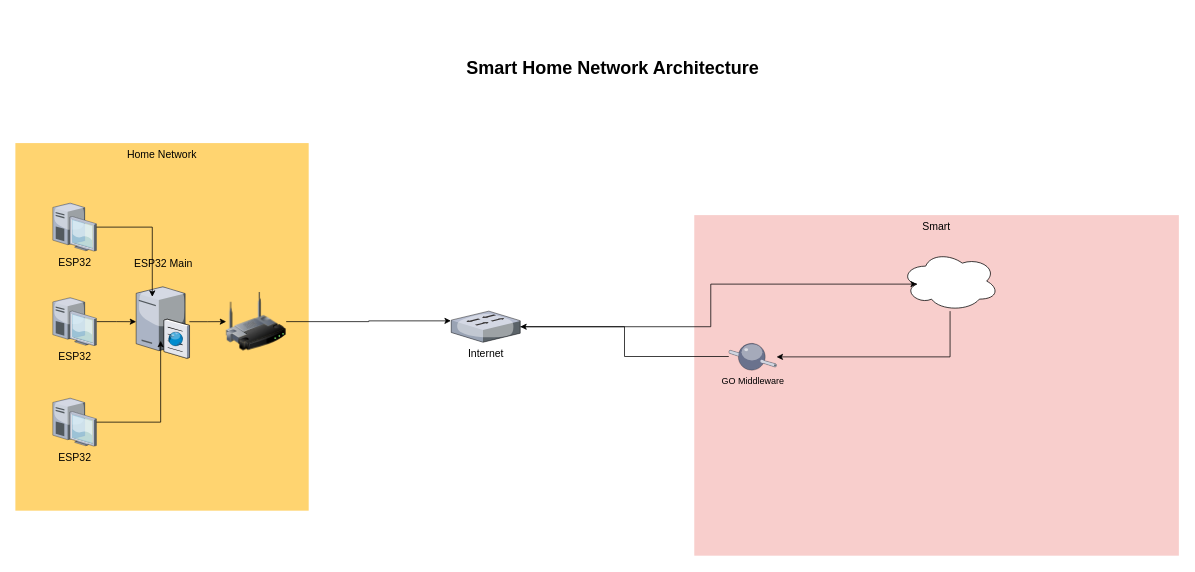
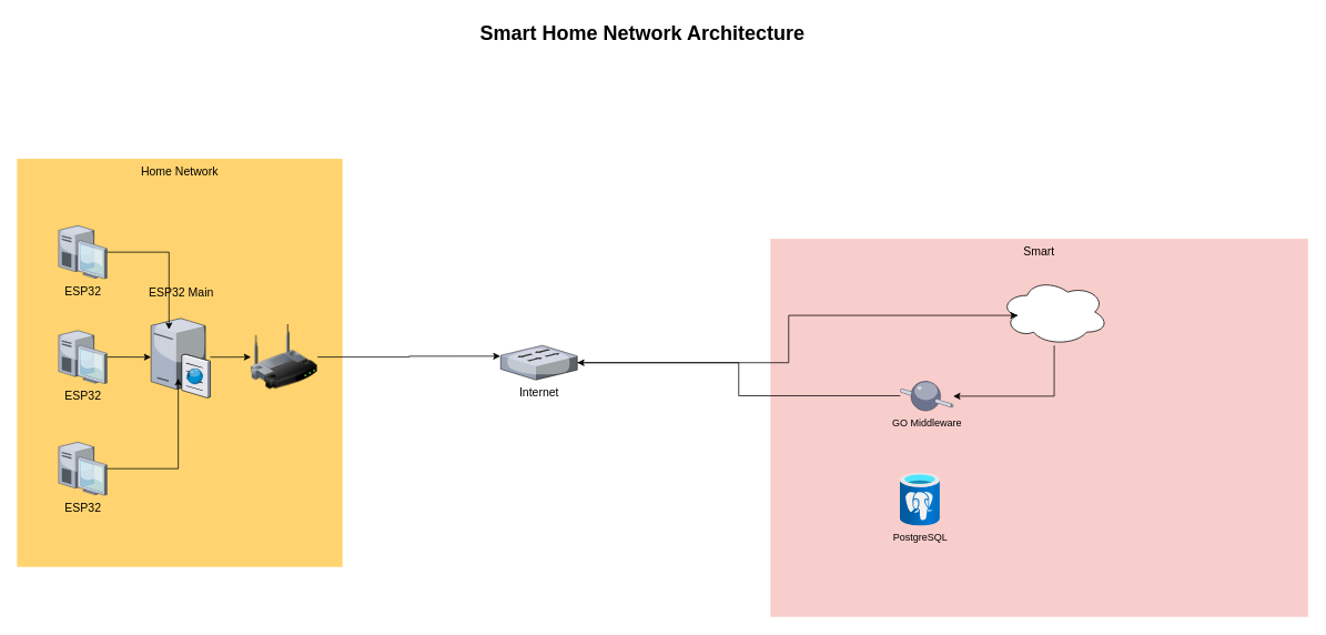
- <mxCell id="7" value="Smart Home Network Architecture" style="text;strokeColor=none;fillColor=none;html=1;fontSize=24;fontStyle=1;verticalAlign=middle;align=center;" parent="1" vertex="1"><mxGeometry x="385" y="70" width="861" height="40" as="geometry" /></mxCell>
+ <mxCell id="7" value="Smart Home Network Architecture" style="text;strokeColor=none;fillColor=none;html=1;fontSize=24;fontStyle=1;verticalAlign=middle;align=center;" parent="1" vertex="1"><mxGeometry x="340" y="20" width="861" height="40" as="geometry" /></mxCell>
- <mxCell id="20" value="GO Middleware&lt;div&gt;&lt;br&gt;&lt;/div&gt;" style="verticalLabelPosition=bottom;sketch=0;aspect=fixed;html=1;verticalAlign=top;strokeColor=none;align=center;outlineConnect=0;shape=mxgraph.citrix.middleware;" vertex="1" parent="1"><mxGeometry x="971" y="455.5" width="63.71" height="38" as="geometry" /></mxCell>
+ <mxCell id="20" value="GO Middleware&lt;div&gt;&lt;br&gt;&lt;/div&gt;" style="verticalLabelPosition=bottom;sketch=0;aspect=fixed;html=1;verticalAlign=top;strokeColor=none;align=center;outlineConnect=0;shape=mxgraph.citrix.middleware;" vertex="1" parent="1"><mxGeometry x="1081" y="455.5" width="63.71" height="38" as="geometry" /></mxCell>
+ <mxCell id="18" value="PostgreSQL&lt;div&gt;&lt;br&gt;&lt;/div&gt;" style="image;aspect=fixed;html=1;points=[];align=center;fontSize=12;image=img/lib/azure2/databases/Azure_Database_PostgreSQL_Server.svg;labelBackgroundColor=none;" vertex="1" parent="1"><mxGeometry x="1081" y="567" width="48" height="64" as="geometry" /></mxCell>
